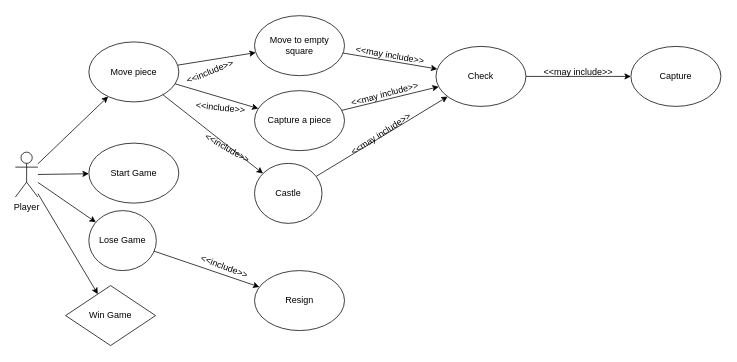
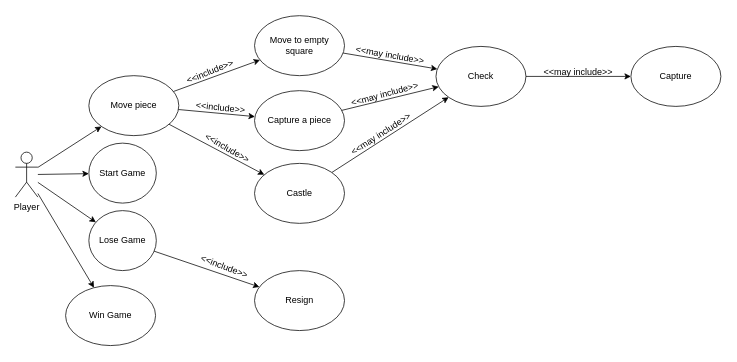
- <mxCell id="3" value="Move piece" style="ellipse;whiteSpace=wrap;html=1;" vertex="1" parent="1"><mxGeometry x="118" y="55" width="120" height="80" as="geometry" /></mxCell>
+ <mxCell id="3" value="Move piece" style="ellipse;whiteSpace=wrap;html=1;" vertex="1" parent="1"><mxGeometry x="118" y="100" width="120" height="80" as="geometry" /></mxCell>
- <mxCell id="4" value="Start Game" style="ellipse;whiteSpace=wrap;html=1;" vertex="1" parent="1"><mxGeometry x="118" y="190" width="120" height="80" as="geometry" /></mxCell>
+ <mxCell id="4" value="Start Game" style="ellipse;whiteSpace=wrap;html=1;" vertex="1" parent="1"><mxGeometry x="118" y="190" width="90" height="80" as="geometry" /></mxCell>
- <mxCell id="15" value="Castle" style="ellipse;whiteSpace=wrap;html=1;" vertex="1" parent="1"><mxGeometry x="339" y="217" width="90" height="80" as="geometry" /></mxCell>
+ <mxCell id="15" value="Castle" style="ellipse;whiteSpace=wrap;html=1;" vertex="1" parent="1"><mxGeometry x="339" y="217" width="120" height="80" as="geometry" /></mxCell>
- <mxCell id="18" value="Win Game" style="rhombus;whiteSpace=wrap;html=1;" vertex="1" parent="1"><mxGeometry x="87" y="380" width="120" height="80" as="geometry" /></mxCell>
+ <mxCell id="18" value="Win Game" style="ellipse;whiteSpace=wrap;html=1;" vertex="1" parent="1"><mxGeometry x="87" y="380" width="120" height="80" as="geometry" /></mxCell>
